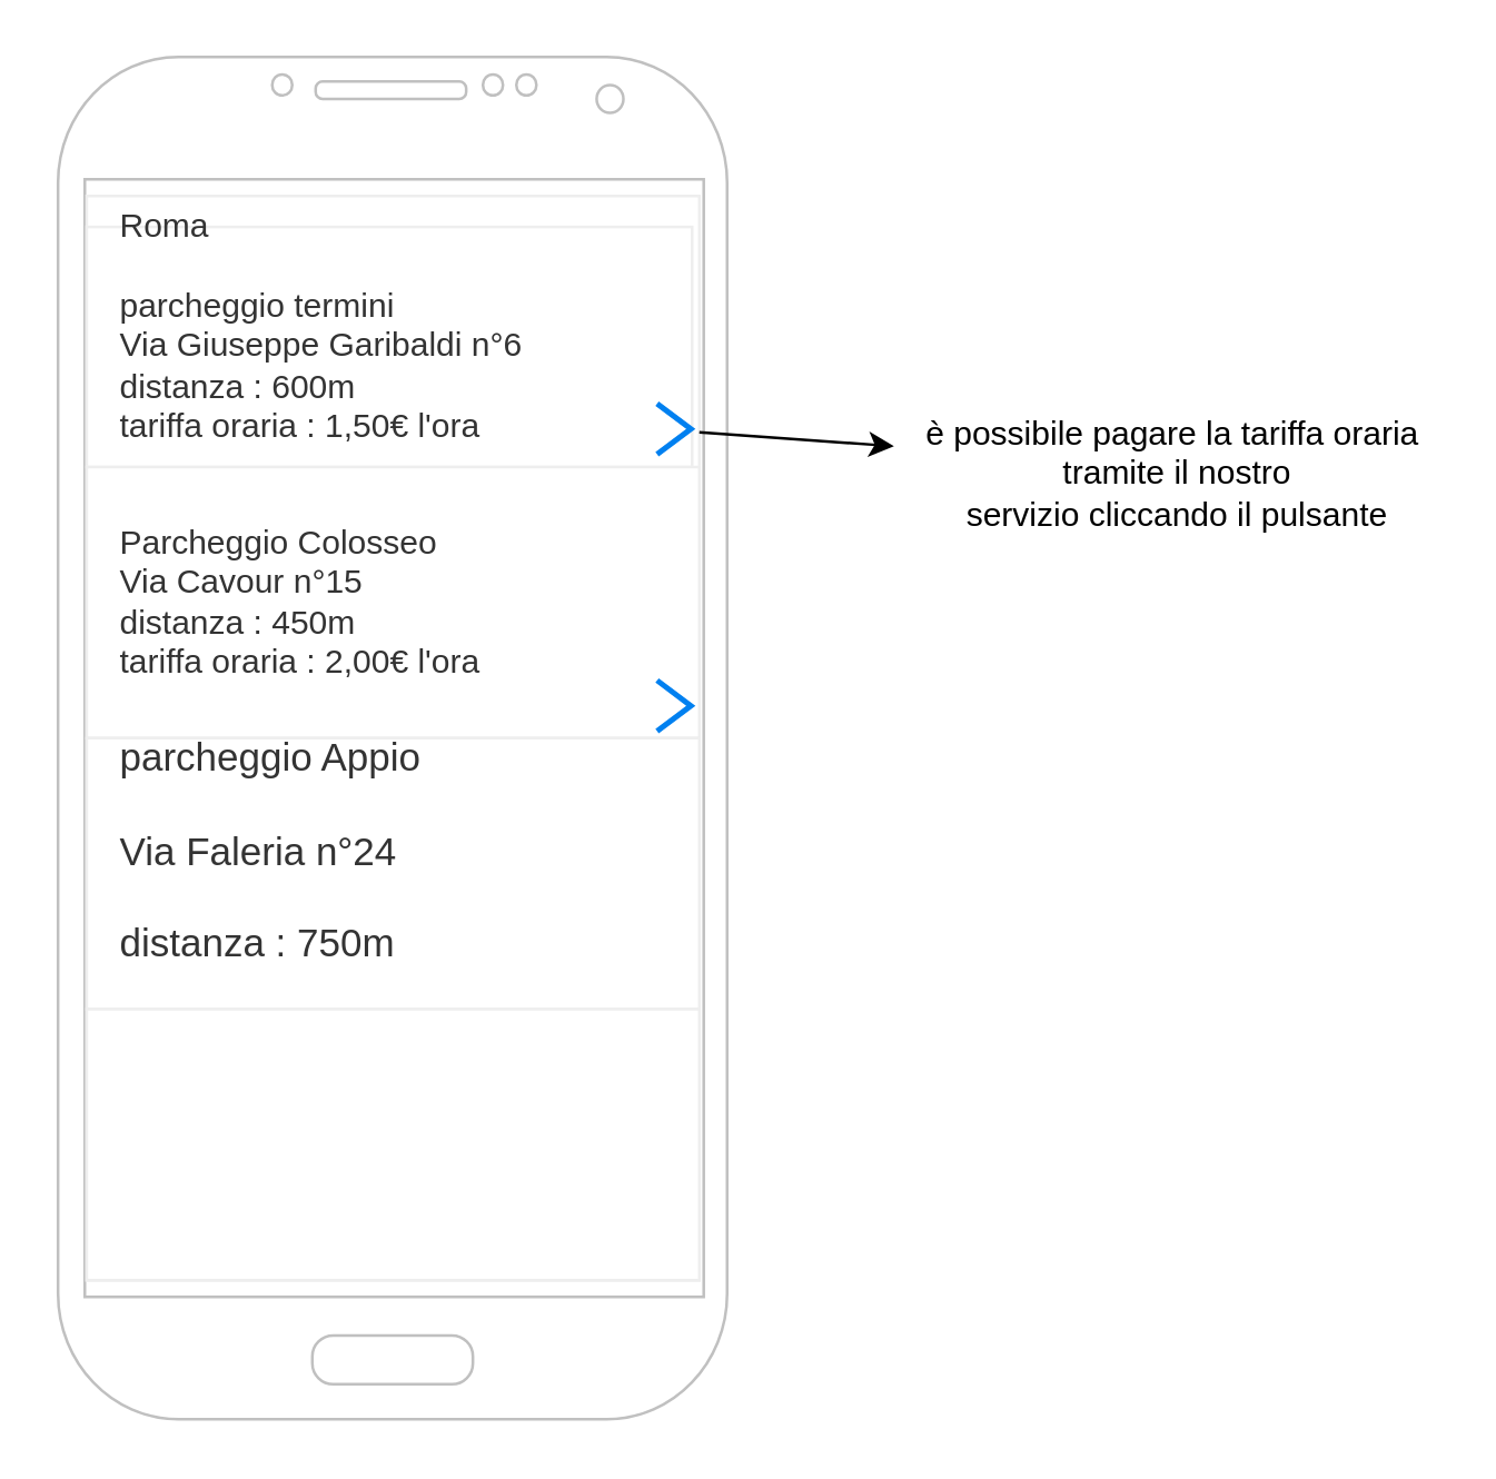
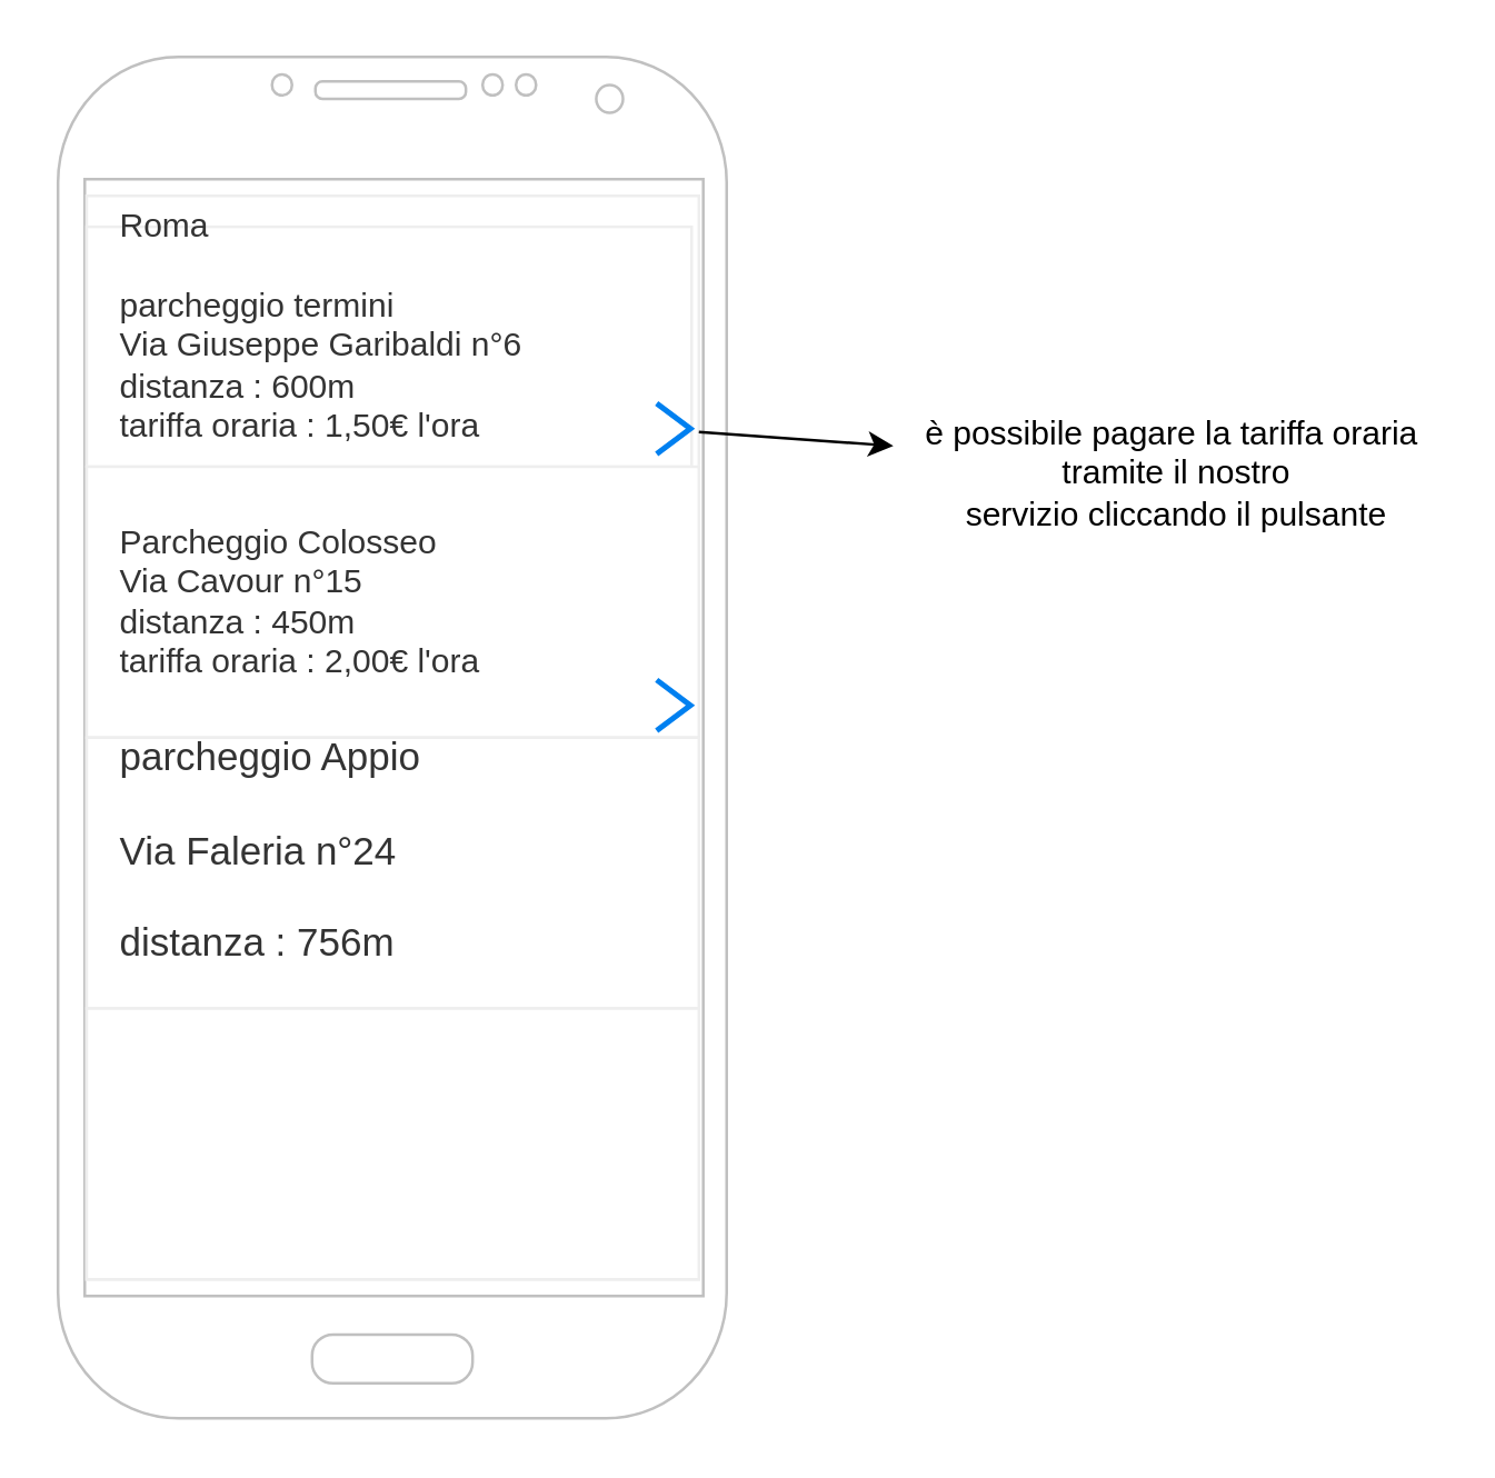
- <mxCell id="6" value="&lt;font style=&quot;font-size: 14px&quot;&gt;parcheggio Appio&lt;br&gt;&lt;br&gt;Via Faleria n°24&lt;br&gt;&lt;br&gt;distanza : 750m&lt;br&gt;&lt;br&gt;&lt;/font&gt;" style="strokeColor=inherit;fillColor=inherit;gradientColor=inherit;strokeWidth=1;html=1;shadow=0;dashed=0;shape=mxgraph.android.rrect;rSize=0;align=left;spacingLeft=10;fontSize=8;fontColor=#333333;" vertex="1" parent="3"><mxGeometry y="195.0" width="220.31" height="97.5" as="geometry" /></mxCell>
+ <mxCell id="6" value="&lt;font style=&quot;font-size: 14px&quot;&gt;parcheggio Appio&lt;br&gt;&lt;br&gt;Via Faleria n°24&lt;br&gt;&lt;br&gt;distanza : 756m&lt;br&gt;&lt;br&gt;&lt;/font&gt;" style="strokeColor=inherit;fillColor=inherit;gradientColor=inherit;strokeWidth=1;html=1;shadow=0;dashed=0;shape=mxgraph.android.rrect;rSize=0;align=left;spacingLeft=10;fontSize=8;fontColor=#333333;" vertex="1" parent="3"><mxGeometry y="195.0" width="220.31" height="97.5" as="geometry" /></mxCell>
